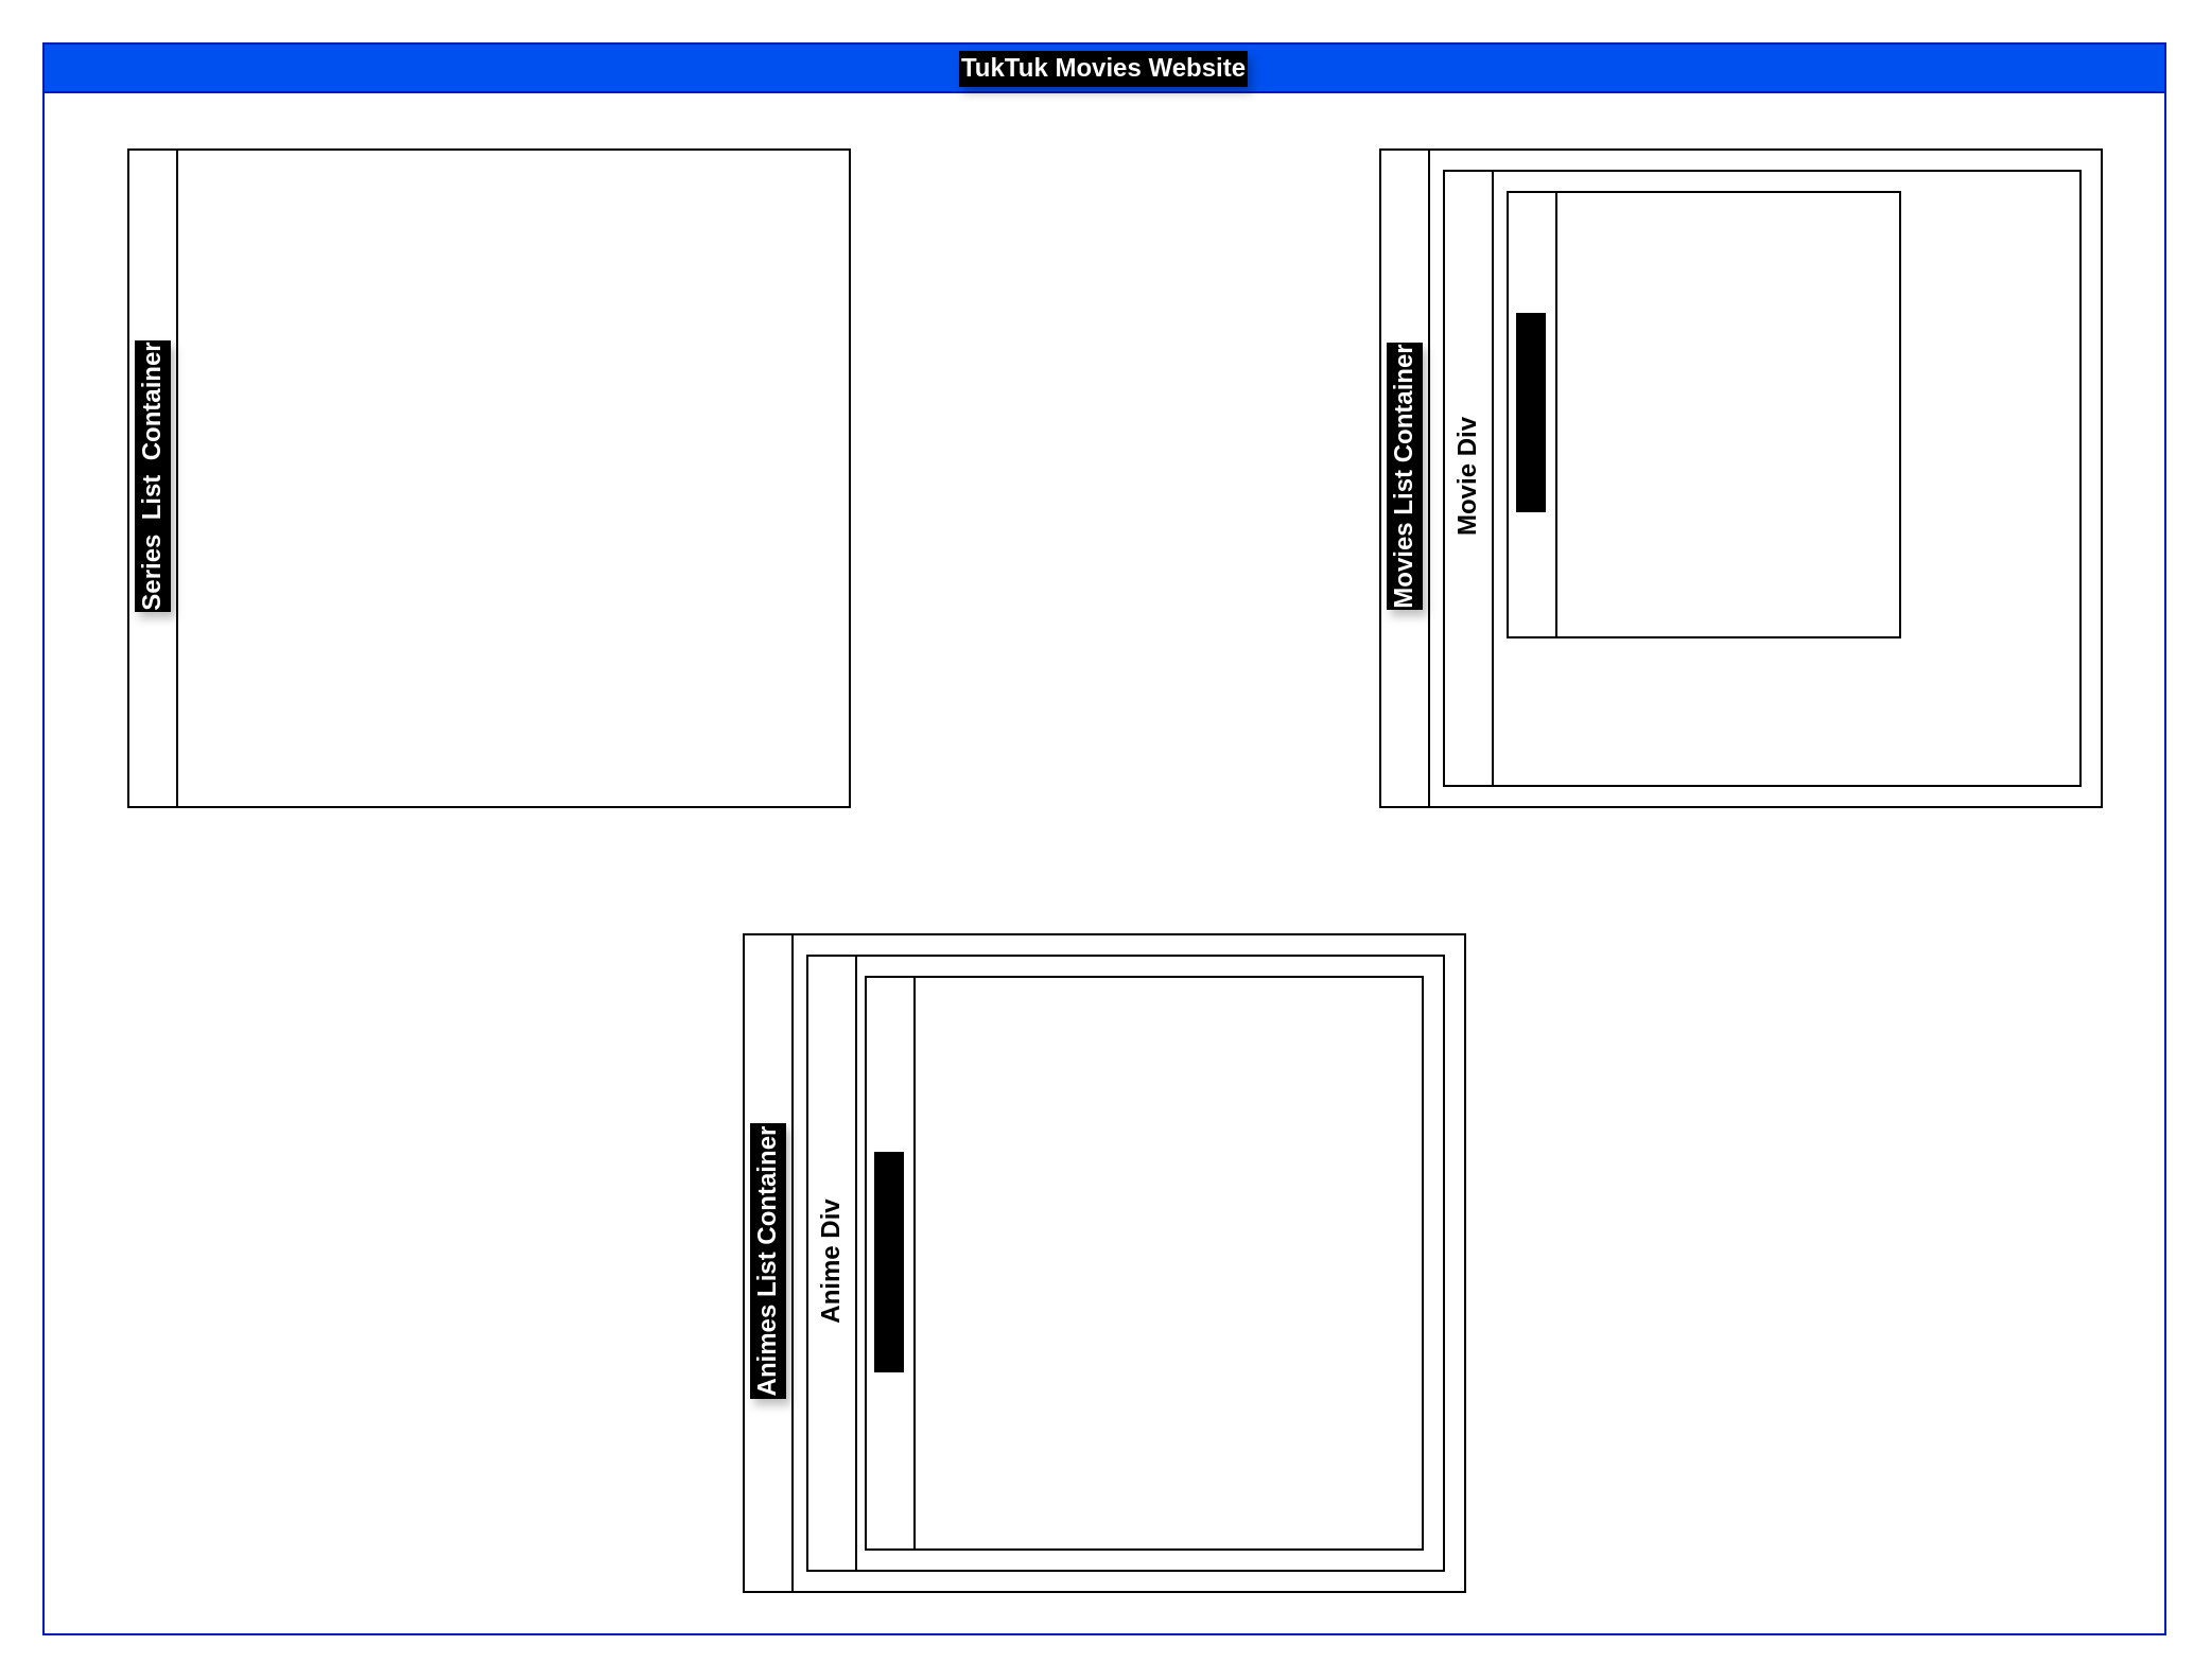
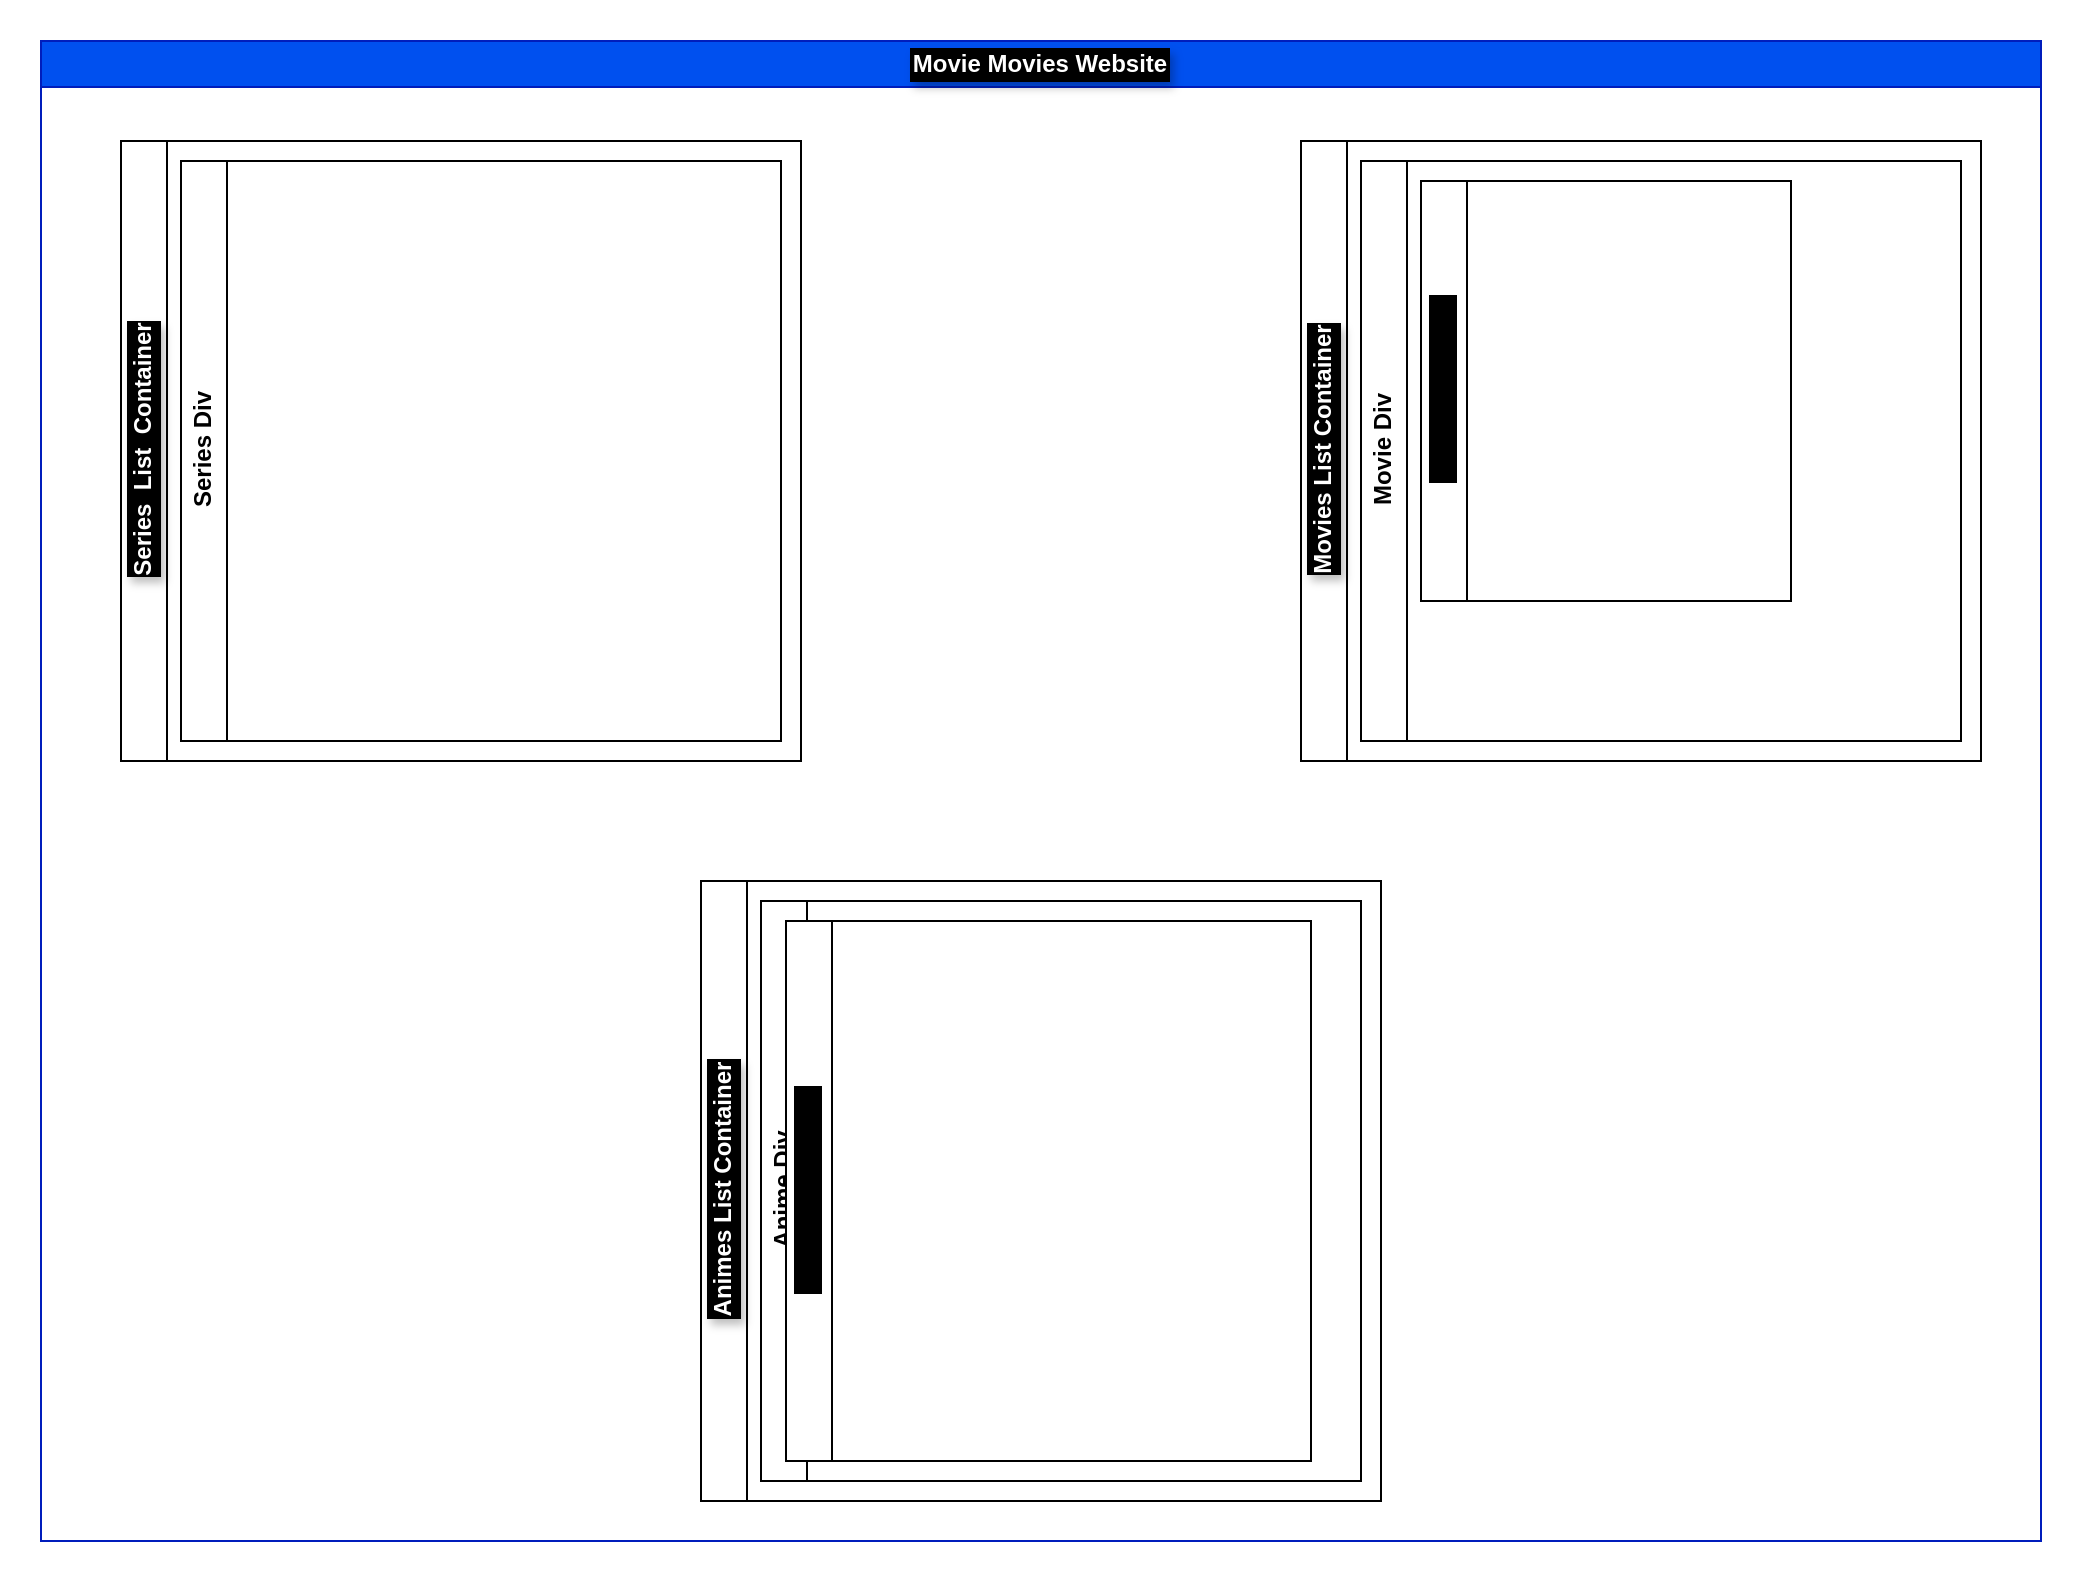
- <mxCell id="2" value="TukTuk Movies Website" style="swimlane;whiteSpace=wrap;html=1;fillColor=#0050ef;fontColor=#ffffff;strokeColor=#001DBC;textShadow=1;labelBorderColor=default;labelBackgroundColor=#000000;" parent="1" vertex="1"><mxGeometry x="20" y="20" width="1000" height="750" as="geometry"><mxRectangle x="450" y="250" width="170" height="30" as="alternateBounds" /></mxGeometry></mxCell>
+ <mxCell id="2" value="Movie Movies Website" style="swimlane;whiteSpace=wrap;html=1;fillColor=#0050ef;fontColor=#ffffff;strokeColor=#001DBC;textShadow=1;labelBorderColor=default;labelBackgroundColor=#000000;" parent="1" vertex="1"><mxGeometry x="20" y="20" width="1000" height="750" as="geometry"><mxRectangle x="450" y="250" width="170" height="30" as="alternateBounds" /></mxGeometry></mxCell>
+ <mxCell id="4" value="Series Div" style="swimlane;horizontal=0;whiteSpace=wrap;html=1;" parent="3" vertex="1"><mxGeometry x="30" y="10" width="300" height="290" as="geometry" /></mxCell>
- <mxCell id="7" value="&lt;span style=&quot;background-color: rgb(0, 0, 0);&quot;&gt;Anime&amp;nbsp; Page&amp;nbsp; Link&lt;/span&gt;" style="swimlane;horizontal=0;whiteSpace=wrap;html=1;" parent="6" vertex="1"><mxGeometry x="27.5" y="10" width="262.5" height="270" as="geometry" /></mxCell>
+ <mxCell id="7" value="&lt;span style=&quot;background-color: rgb(0, 0, 0);&quot;&gt;Anime&amp;nbsp; Page&amp;nbsp; Link&lt;/span&gt;" style="swimlane;horizontal=0;whiteSpace=wrap;html=1;" parent="6" vertex="1"><mxGeometry x="12.5" y="10" width="262.5" height="270" as="geometry" /></mxCell>
